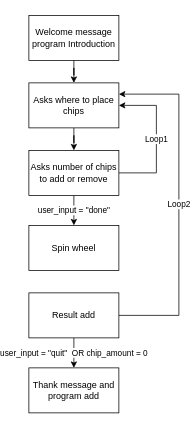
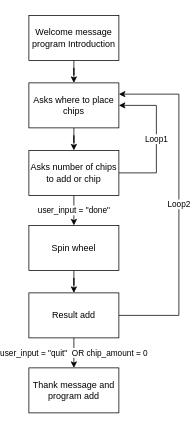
- <mxCell id="8" value="Asks number of chips to add or remove" style="rounded=0;whiteSpace=wrap;html=1;" vertex="1" parent="1"><mxGeometry x="20" y="200" width="120" height="60" as="geometry" /></mxCell>
+ <mxCell id="8" value="Asks number of chips to add or chip" style="rounded=0;whiteSpace=wrap;html=1;" vertex="1" parent="1"><mxGeometry x="20" y="200" width="120" height="60" as="geometry" /></mxCell>
+ <mxCell id="9" value="" style="edgeStyle=orthogonalEdgeStyle;rounded=0;orthogonalLoop=1;jettySize=auto;html=1;" edge="1" parent="1" source="10" target="13"><mxGeometry relative="1" as="geometry" /></mxCell>
